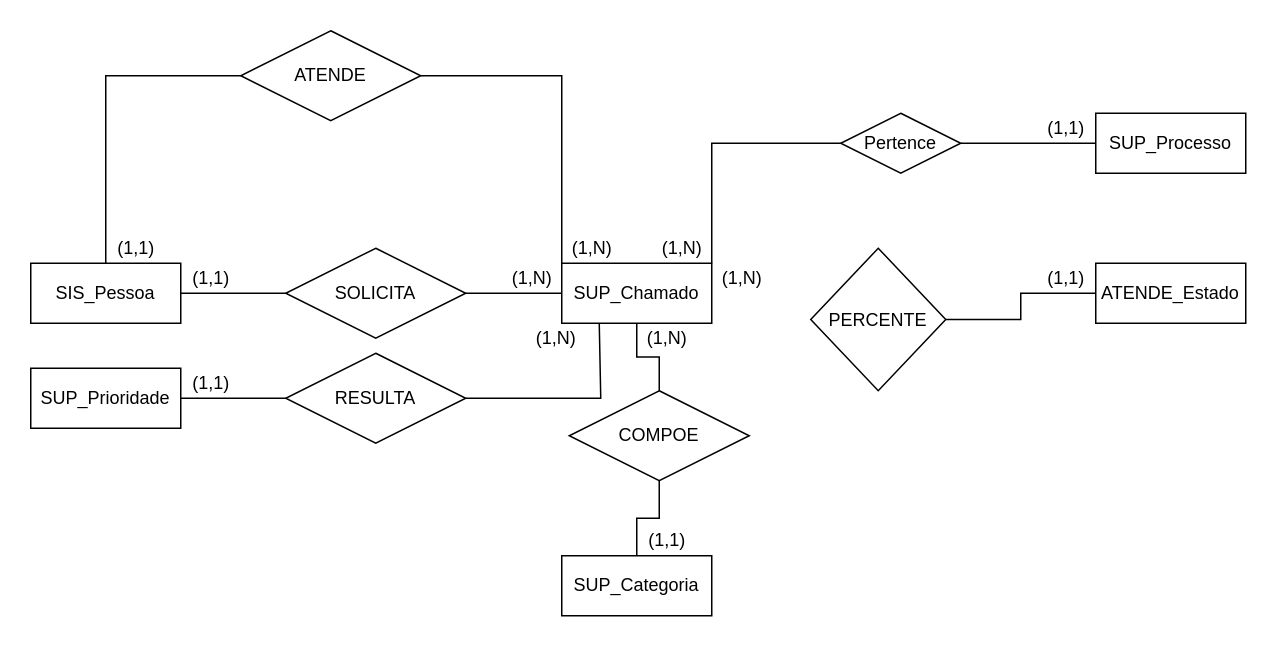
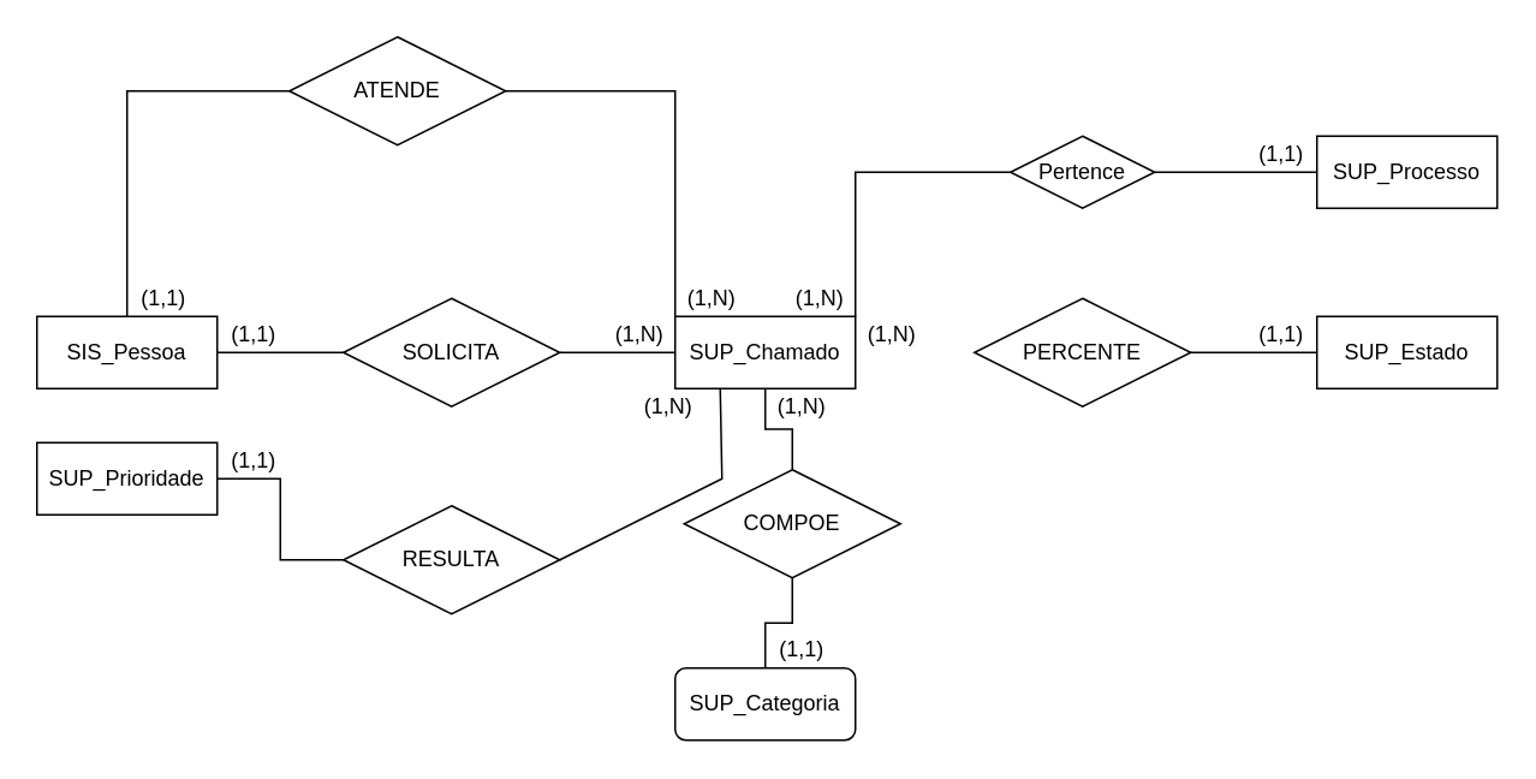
- <mxCell id="7" value="ATENDE_Estado" style="whiteSpace=wrap;html=1;align=center;" parent="1" vertex="1"><mxGeometry x="730" y="175" width="100" height="40" as="geometry" /></mxCell>
+ <mxCell id="7" value="SUP_Estado" style="whiteSpace=wrap;html=1;align=center;" parent="1" vertex="1"><mxGeometry x="730" y="175" width="100" height="40" as="geometry" /></mxCell>
- <mxCell id="9" value="PERCENTE" style="shape=rhombus;perimeter=rhombusPerimeter;whiteSpace=wrap;html=1;align=center;" parent="1" vertex="1"><mxGeometry x="540" y="165" width="90" height="95" as="geometry" /></mxCell>
+ <mxCell id="9" value="PERCENTE" style="shape=rhombus;perimeter=rhombusPerimeter;whiteSpace=wrap;html=1;align=center;" parent="1" vertex="1"><mxGeometry x="540" y="165" width="120" height="60" as="geometry" /></mxCell>
- <mxCell id="11" value="RESULTA" style="shape=rhombus;perimeter=rhombusPerimeter;whiteSpace=wrap;html=1;align=center;" parent="1" vertex="1"><mxGeometry x="190" y="235" width="120" height="60" as="geometry" /></mxCell>
+ <mxCell id="11" value="RESULTA" style="shape=rhombus;perimeter=rhombusPerimeter;whiteSpace=wrap;html=1;align=center;" parent="1" vertex="1"><mxGeometry x="190" y="280" width="120" height="60" as="geometry" /></mxCell>
- <mxCell id="4" value="SUP_Categoria" style="whiteSpace=wrap;html=1;align=center;" parent="1" vertex="1"><mxGeometry x="374" y="370" width="100" height="40" as="geometry" /></mxCell>
+ <mxCell id="4" value="SUP_Categoria" style="whiteSpace=wrap;html=1;align=center;rounded=1;" parent="1" vertex="1"><mxGeometry x="374" y="370" width="100" height="40" as="geometry" /></mxCell>
